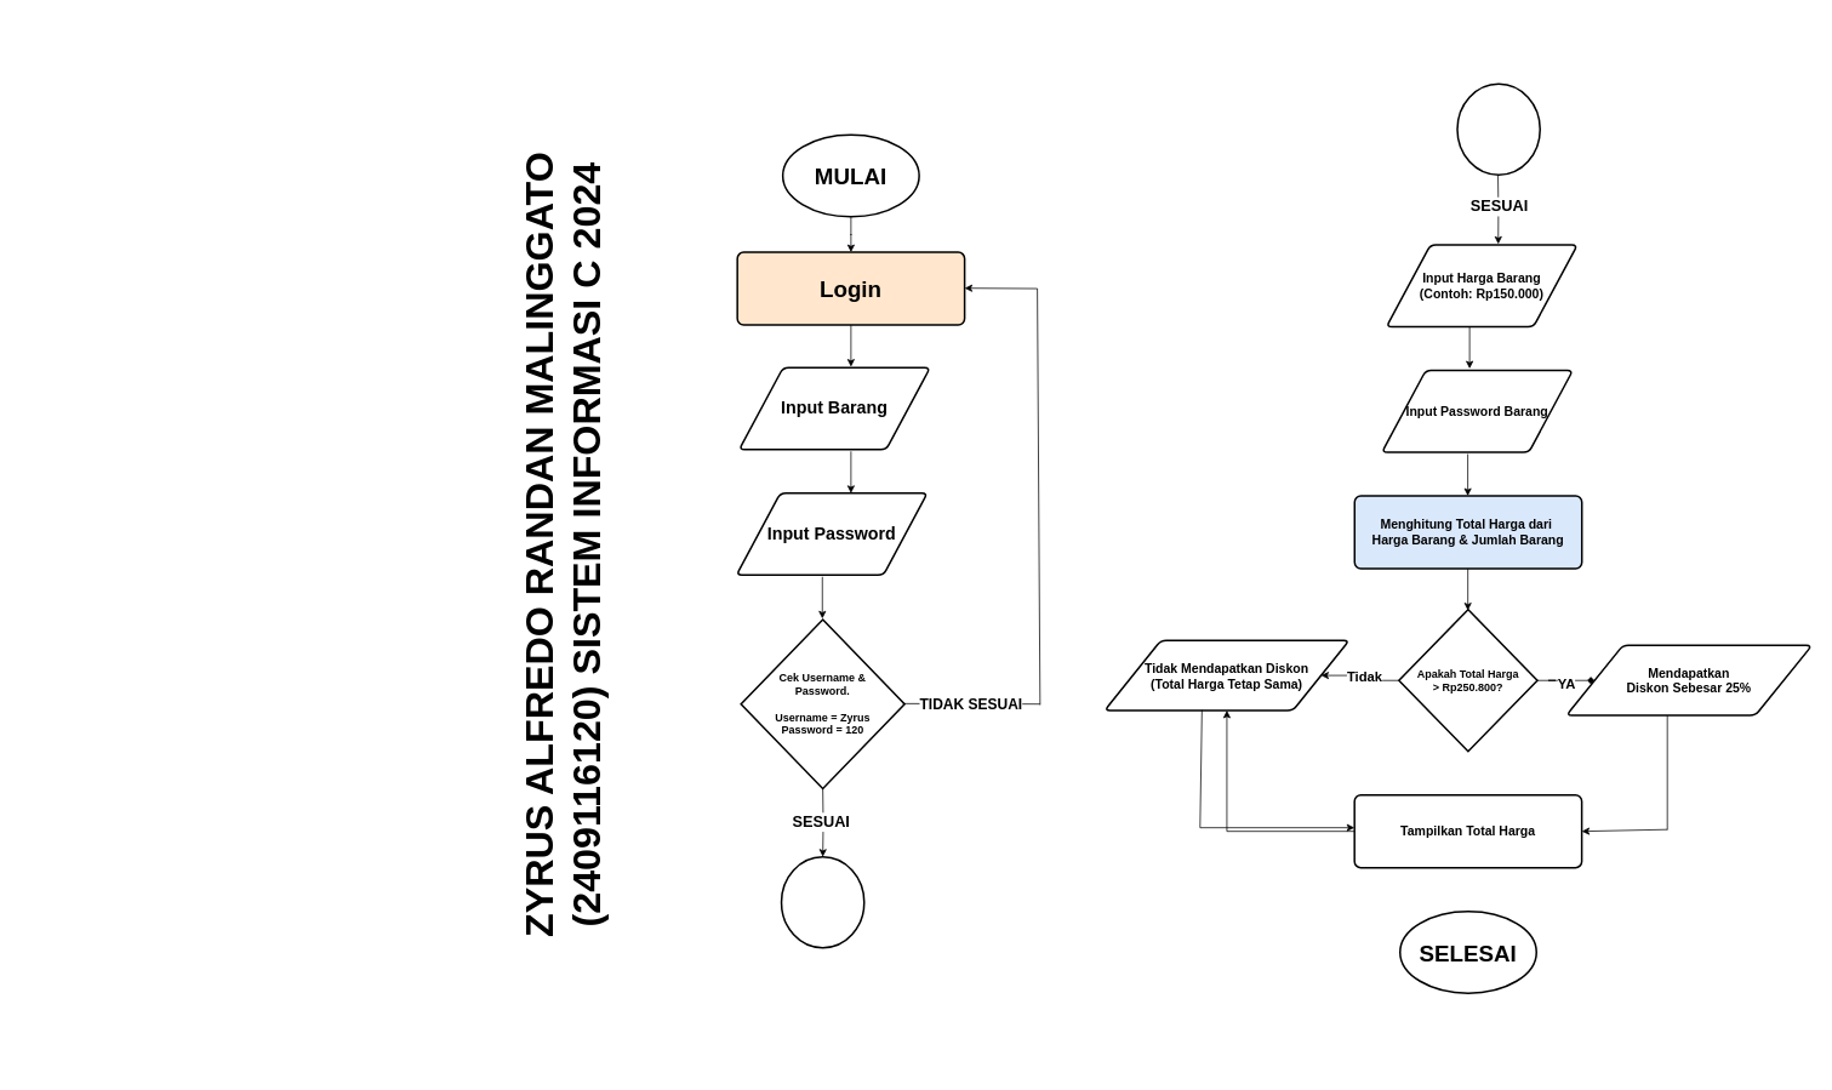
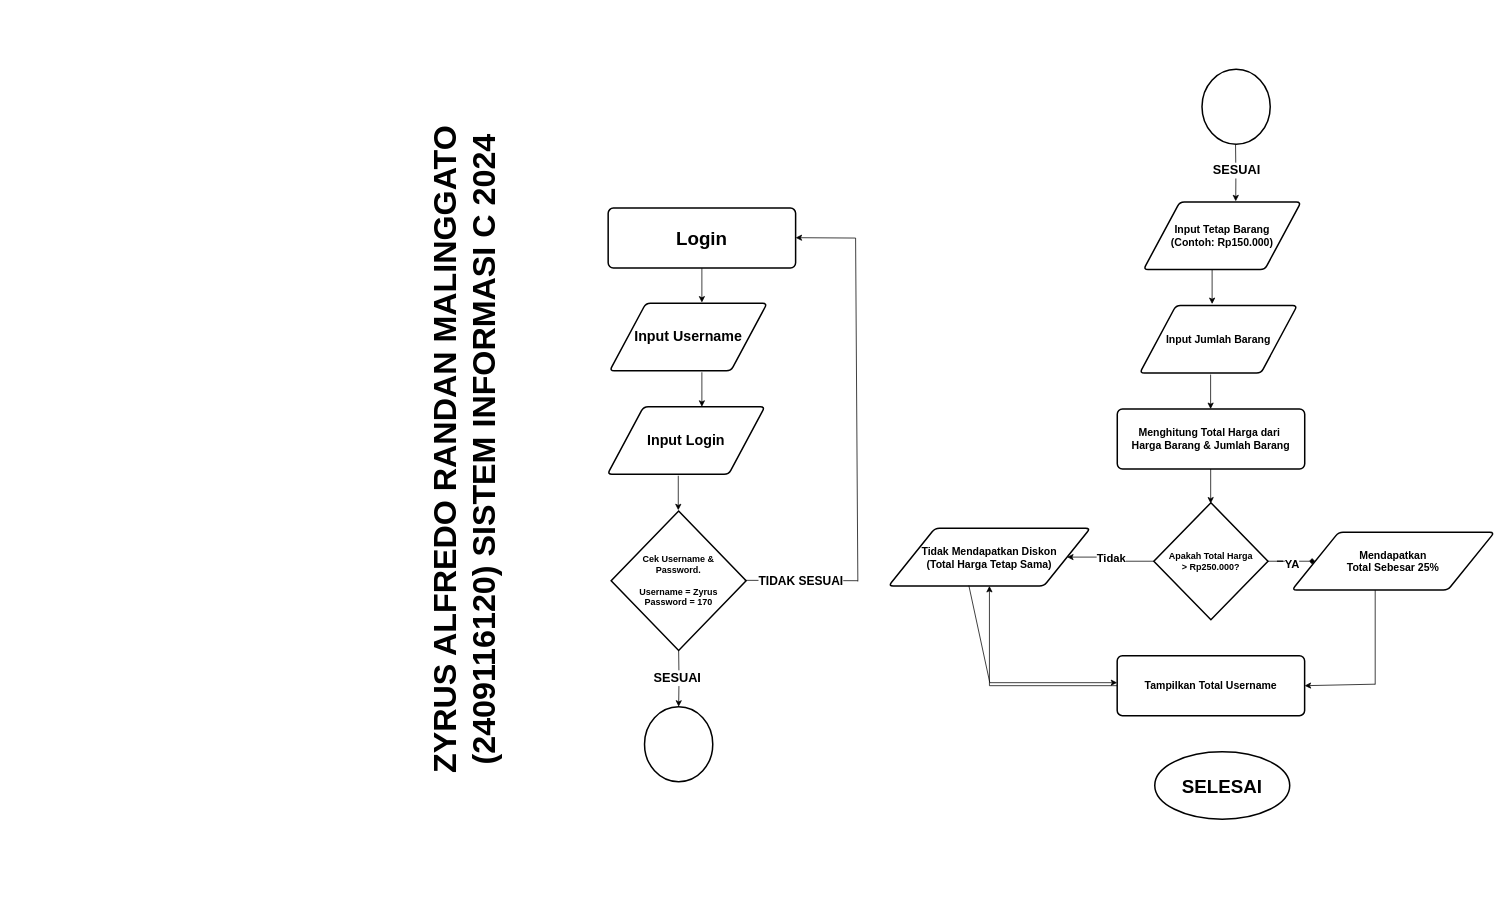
- <mxCell id="3" value="&lt;font style=&quot;font-size: 25px;&quot;&gt;&lt;b&gt;MULAI&lt;/b&gt;&lt;/font&gt;" style="strokeWidth=2;html=1;shape=mxgraph.flowchart.start_1;whiteSpace=wrap;" vertex="1" parent="1"><mxGeometry x="860" y="76" width="150" height="90" as="geometry" /></mxCell>
- <mxCell id="2" value="" style="edgeStyle=orthogonalEdgeStyle;rounded=0;orthogonalLoop=1;jettySize=auto;html=1;" edge="1" parent="1" source="3" target="13"><mxGeometry relative="1" as="geometry" /></mxCell>
- <mxCell id="18" value="&lt;font style=&quot;font-size: 14px;&quot;&gt;&lt;b&gt;Input Harga Barang&lt;/b&gt;&lt;/font&gt;&lt;div style=&quot;font-size: 14px;&quot;&gt;&lt;b&gt;(Contoh: Rp150.000)&lt;/b&gt;&lt;/div&gt;" style="shape=parallelogram;html=1;strokeWidth=2;perimeter=parallelogramPerimeter;whiteSpace=wrap;rounded=1;arcSize=12;size=0.23;" vertex="1" parent="1"><mxGeometry x="1524" y="197" width="210" height="90" as="geometry" /></mxCell>
+ <mxCell id="18" value="&lt;font style=&quot;font-size: 14px;&quot;&gt;&lt;b&gt;Input Tetap Barang&lt;/b&gt;&lt;/font&gt;&lt;div style=&quot;font-size: 14px;&quot;&gt;&lt;b&gt;(Contoh: Rp150.000)&lt;/b&gt;&lt;/div&gt;" style="shape=parallelogram;html=1;strokeWidth=2;perimeter=parallelogramPerimeter;whiteSpace=wrap;rounded=1;arcSize=12;size=0.23;" vertex="1" parent="1"><mxGeometry x="1524" y="197" width="210" height="90" as="geometry" /></mxCell>
- <mxCell id="13" value="&lt;b style=&quot;&quot;&gt;&lt;font style=&quot;font-size: 25px;&quot;&gt;Login&lt;/font&gt;&lt;/b&gt;" style="rounded=1;whiteSpace=wrap;html=1;absoluteArcSize=1;arcSize=14;strokeWidth=2;fillColor=#ffe6cc;" vertex="1" parent="1"><mxGeometry x="810" y="205" width="250" height="80" as="geometry" /></mxCell>
+ <mxCell id="13" value="&lt;b style=&quot;&quot;&gt;&lt;font style=&quot;font-size: 25px;&quot;&gt;Login&lt;/font&gt;&lt;/b&gt;" style="rounded=1;whiteSpace=wrap;html=1;absoluteArcSize=1;arcSize=14;strokeWidth=2;" vertex="1" parent="1"><mxGeometry x="810" y="205" width="250" height="80" as="geometry" /></mxCell>
- <mxCell id="4" value="&lt;b style=&quot;&quot;&gt;&lt;font style=&quot;font-size: 19px;&quot;&gt;Input Barang&lt;/font&gt;&lt;/b&gt;" style="shape=parallelogram;html=1;strokeWidth=2;perimeter=parallelogramPerimeter;whiteSpace=wrap;rounded=1;arcSize=12;size=0.23;" vertex="1" parent="1"><mxGeometry x="812" y="332" width="210" height="90" as="geometry" /></mxCell>
+ <mxCell id="4" value="&lt;b style=&quot;&quot;&gt;&lt;font style=&quot;font-size: 19px;&quot;&gt;Input Username&lt;/font&gt;&lt;/b&gt;" style="shape=parallelogram;html=1;strokeWidth=2;perimeter=parallelogramPerimeter;whiteSpace=wrap;rounded=1;arcSize=12;size=0.23;" vertex="1" parent="1"><mxGeometry x="812" y="332" width="210" height="90" as="geometry" /></mxCell>
- <mxCell id="19" value="&lt;span style=&quot;font-size: 14px;&quot;&gt;&lt;b&gt;Input Password Barang&lt;/b&gt;&lt;/span&gt;" style="shape=parallelogram;html=1;strokeWidth=2;perimeter=parallelogramPerimeter;whiteSpace=wrap;rounded=1;arcSize=12;size=0.23;" vertex="1" parent="1"><mxGeometry x="1519" y="335" width="210" height="90" as="geometry" /></mxCell>
+ <mxCell id="19" value="&lt;span style=&quot;font-size: 14px;&quot;&gt;&lt;b&gt;Input Jumlah Barang&lt;/b&gt;&lt;/span&gt;" style="shape=parallelogram;html=1;strokeWidth=2;perimeter=parallelogramPerimeter;whiteSpace=wrap;rounded=1;arcSize=12;size=0.23;" vertex="1" parent="1"><mxGeometry x="1519" y="335" width="210" height="90" as="geometry" /></mxCell>
- <mxCell id="21" value="&lt;font style=&quot;font-size: 14px;&quot;&gt;&lt;b style=&quot;&quot;&gt;Menghitung Total Harga dari&amp;nbsp;&lt;/b&gt;&lt;/font&gt;&lt;div style=&quot;font-size: 14px;&quot;&gt;&lt;font style=&quot;font-size: 14px;&quot;&gt;&lt;b style=&quot;&quot;&gt;Harga Barang &amp;amp; Jumlah Barang&lt;/b&gt;&lt;/font&gt;&lt;/div&gt;" style="rounded=1;whiteSpace=wrap;html=1;absoluteArcSize=1;arcSize=14;strokeWidth=2;fillColor=#dae8fc;" vertex="1" parent="1"><mxGeometry x="1489" y="473" width="250" height="80" as="geometry" /></mxCell>
+ <mxCell id="21" value="&lt;font style=&quot;font-size: 14px;&quot;&gt;&lt;b style=&quot;&quot;&gt;Menghitung Total Harga dari&amp;nbsp;&lt;/b&gt;&lt;/font&gt;&lt;div style=&quot;font-size: 14px;&quot;&gt;&lt;font style=&quot;font-size: 14px;&quot;&gt;&lt;b style=&quot;&quot;&gt;Harga Barang &amp;amp; Jumlah Barang&lt;/b&gt;&lt;/font&gt;&lt;/div&gt;" style="rounded=1;whiteSpace=wrap;html=1;absoluteArcSize=1;arcSize=14;strokeWidth=2;" vertex="1" parent="1"><mxGeometry x="1489" y="473" width="250" height="80" as="geometry" /></mxCell>
- <mxCell id="5" value="&lt;b style=&quot;&quot;&gt;&lt;font style=&quot;font-size: 19px;&quot;&gt;Input Password&lt;/font&gt;&lt;/b&gt;" style="shape=parallelogram;html=1;strokeWidth=2;perimeter=parallelogramPerimeter;whiteSpace=wrap;rounded=1;arcSize=12;size=0.23;" vertex="1" parent="1"><mxGeometry x="809" y="470" width="210" height="90" as="geometry" /></mxCell>
+ <mxCell id="5" value="&lt;b style=&quot;&quot;&gt;&lt;font style=&quot;font-size: 19px;&quot;&gt;Input Login&lt;/font&gt;&lt;/b&gt;" style="shape=parallelogram;html=1;strokeWidth=2;perimeter=parallelogramPerimeter;whiteSpace=wrap;rounded=1;arcSize=12;size=0.23;" vertex="1" parent="1"><mxGeometry x="809" y="470" width="210" height="90" as="geometry" /></mxCell>
- <mxCell id="30" value="&lt;span style=&quot;font-size: 14px;&quot;&gt;&lt;b&gt;Tidak Mendapatkan Diskon&lt;/b&gt;&lt;/span&gt;&lt;div&gt;&lt;span style=&quot;font-size: 14px;&quot;&gt;&lt;b&gt;(Total Harga Tetap Sama)&lt;/b&gt;&lt;/span&gt;&lt;/div&gt;" style="shape=parallelogram;html=1;strokeWidth=2;perimeter=parallelogramPerimeter;whiteSpace=wrap;rounded=1;arcSize=12;size=0.23;" vertex="1" parent="1"><mxGeometry x="1214" y="632" width="269" height="77" as="geometry" /></mxCell>
+ <mxCell id="30" value="&lt;span style=&quot;font-size: 14px;&quot;&gt;&lt;b&gt;Tidak Mendapatkan Diskon&lt;/b&gt;&lt;/span&gt;&lt;div&gt;&lt;span style=&quot;font-size: 14px;&quot;&gt;&lt;b&gt;(Total Harga Tetap Sama)&lt;/b&gt;&lt;/span&gt;&lt;/div&gt;" style="shape=parallelogram;html=1;strokeWidth=2;perimeter=parallelogramPerimeter;whiteSpace=wrap;rounded=1;arcSize=12;size=0.23;" vertex="1" parent="1"><mxGeometry x="1184" y="632" width="269" height="77" as="geometry" /></mxCell>
- <mxCell id="27" value="&lt;b&gt;Apakah Total Harga&lt;/b&gt;&lt;div&gt;&lt;b&gt;&amp;gt; Rp250.800?&lt;/b&gt;&lt;/div&gt;" style="strokeWidth=2;html=1;shape=mxgraph.flowchart.decision;whiteSpace=wrap;" vertex="1" parent="1"><mxGeometry x="1537.75" y="598" width="152.25" height="156" as="geometry" /></mxCell>
+ <mxCell id="27" value="&lt;b&gt;Apakah Total Harga&lt;/b&gt;&lt;div&gt;&lt;b&gt;&amp;gt; Rp250.000?&lt;/b&gt;&lt;/div&gt;" style="strokeWidth=2;html=1;shape=mxgraph.flowchart.decision;whiteSpace=wrap;" vertex="1" parent="1"><mxGeometry x="1537.75" y="598" width="152.25" height="156" as="geometry" /></mxCell>
- <mxCell id="29" value="&lt;span style=&quot;font-size: 14px;&quot;&gt;&lt;b&gt;Mendapatkan&lt;/b&gt;&lt;/span&gt;&lt;div&gt;&lt;span style=&quot;font-size: 14px;&quot;&gt;&lt;b&gt;Diskon Sebesar 25%&lt;/b&gt;&lt;/span&gt;&lt;/div&gt;" style="shape=parallelogram;html=1;strokeWidth=2;perimeter=parallelogramPerimeter;whiteSpace=wrap;rounded=1;arcSize=12;size=0.23;" vertex="1" parent="1"><mxGeometry x="1722" y="637.5" width="270" height="77" as="geometry" /></mxCell>
+ <mxCell id="29" value="&lt;span style=&quot;font-size: 14px;&quot;&gt;&lt;b&gt;Mendapatkan&lt;/b&gt;&lt;/span&gt;&lt;div&gt;&lt;span style=&quot;font-size: 14px;&quot;&gt;&lt;b&gt;Total Sebesar 25%&lt;/b&gt;&lt;/span&gt;&lt;/div&gt;" style="shape=parallelogram;html=1;strokeWidth=2;perimeter=parallelogramPerimeter;whiteSpace=wrap;rounded=1;arcSize=12;size=0.23;" vertex="1" parent="1"><mxGeometry x="1722" y="637.5" width="270" height="77" as="geometry" /></mxCell>
- <mxCell id="8" value="&lt;b&gt;Cek Username &amp;amp;&lt;/b&gt;&lt;div&gt;&lt;b&gt;Password.&lt;/b&gt;&lt;/div&gt;&lt;div&gt;&lt;br&gt;&lt;/div&gt;&lt;div&gt;&lt;b&gt;Username = Zyrus&lt;/b&gt;&lt;/div&gt;&lt;div&gt;&lt;b&gt;Password = 120&lt;/b&gt;&lt;/div&gt;" style="strokeWidth=2;html=1;shape=mxgraph.flowchart.decision;whiteSpace=wrap;" vertex="1" parent="1"><mxGeometry x="814" y="609" width="180" height="186" as="geometry" /></mxCell>
+ <mxCell id="8" value="&lt;b&gt;Cek Username &amp;amp;&lt;/b&gt;&lt;div&gt;&lt;b&gt;Password.&lt;/b&gt;&lt;/div&gt;&lt;div&gt;&lt;br&gt;&lt;/div&gt;&lt;div&gt;&lt;b&gt;Username = Zyrus&lt;/b&gt;&lt;/div&gt;&lt;div&gt;&lt;b&gt;Password = 170&lt;/b&gt;&lt;/div&gt;" style="strokeWidth=2;html=1;shape=mxgraph.flowchart.decision;whiteSpace=wrap;" vertex="1" parent="1"><mxGeometry x="814" y="609" width="180" height="186" as="geometry" /></mxCell>
- <mxCell id="32" value="&lt;span style=&quot;font-size: 14px;&quot;&gt;&lt;b&gt;Tampilkan Total Harga&lt;/b&gt;&lt;/span&gt;" style="rounded=1;whiteSpace=wrap;html=1;absoluteArcSize=1;arcSize=14;strokeWidth=2;" vertex="1" parent="1"><mxGeometry x="1488.88" y="802" width="250" height="80" as="geometry" /></mxCell>
+ <mxCell id="32" value="&lt;span style=&quot;font-size: 14px;&quot;&gt;&lt;b&gt;Tampilkan Total Username&lt;/b&gt;&lt;/span&gt;" style="rounded=1;whiteSpace=wrap;html=1;absoluteArcSize=1;arcSize=14;strokeWidth=2;" vertex="1" parent="1"><mxGeometry x="1488.88" y="802" width="250" height="80" as="geometry" /></mxCell>
- <mxCell id="37" value="&lt;font style=&quot;font-size: 25px;&quot;&gt;&lt;b&gt;SELESAI&lt;/b&gt;&lt;/font&gt;" style="strokeWidth=2;html=1;shape=mxgraph.flowchart.start_1;whiteSpace=wrap;" vertex="1" parent="1"><mxGeometry x="1539" y="930" width="150" height="90" as="geometry" /></mxCell>
+ <mxCell id="37" value="&lt;font style=&quot;font-size: 25px;&quot;&gt;&lt;b&gt;SELESAI&lt;/b&gt;&lt;/font&gt;" style="strokeWidth=2;html=1;shape=mxgraph.flowchart.start_1;whiteSpace=wrap;" vertex="1" parent="1"><mxGeometry x="1539" y="930" width="180" height="90" as="geometry" /></mxCell>
